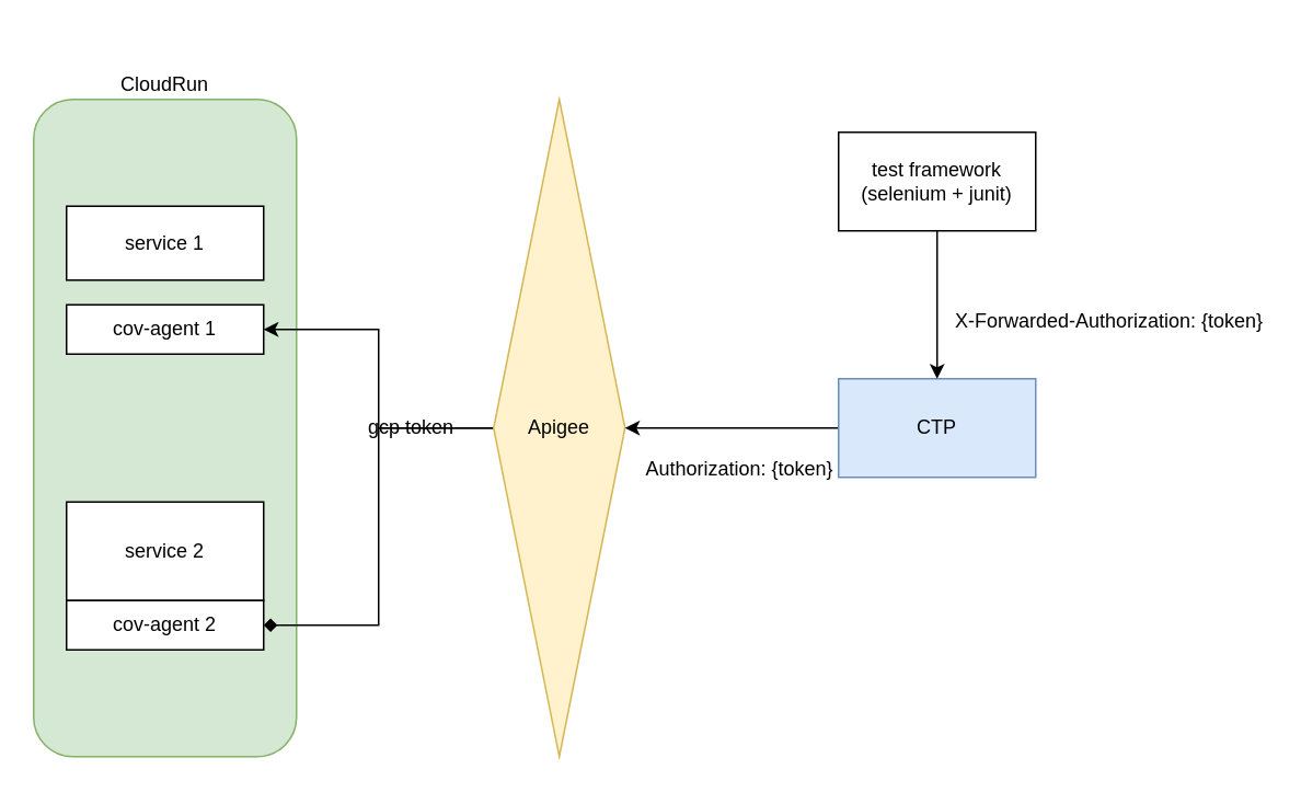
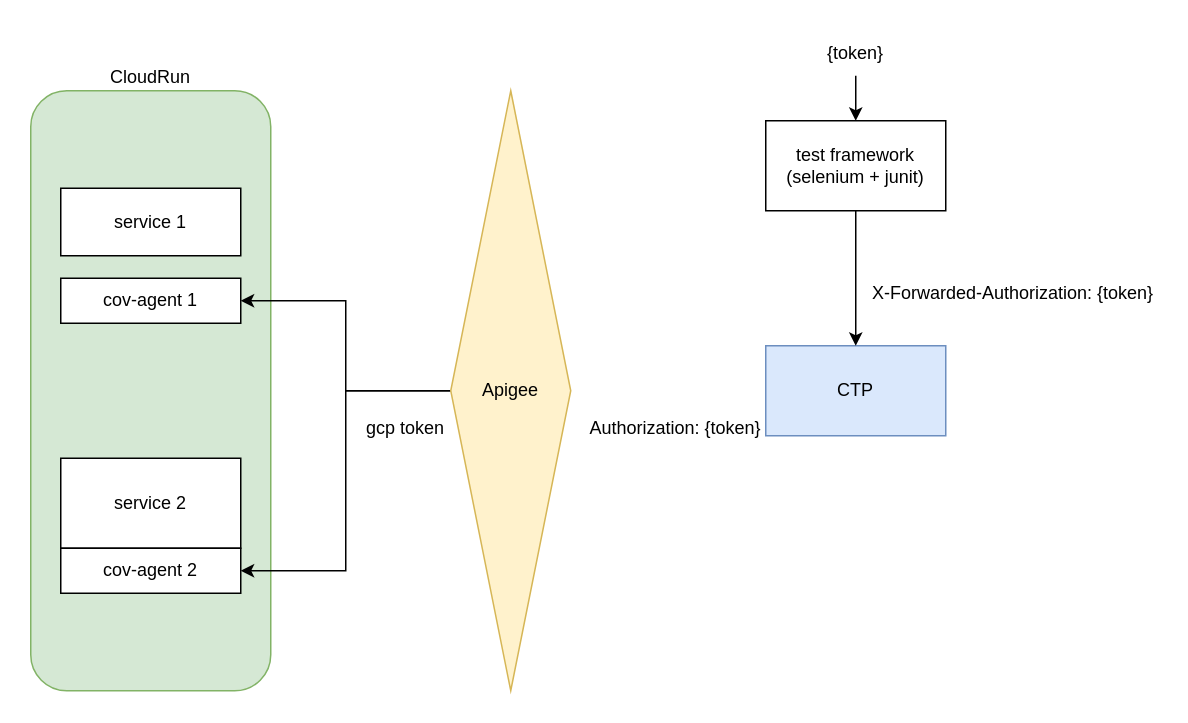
+ <mxCell id="17" value="{token}" style="text;html=1;align=center;verticalAlign=middle;whiteSpace=wrap;rounded=0;" vertex="1" parent="1"><mxGeometry x="540" y="20" width="60" height="30" as="geometry" /></mxCell>
+ <mxCell id="16" style="edgeStyle=orthogonalEdgeStyle;rounded=0;orthogonalLoop=1;jettySize=auto;html=1;" edge="1" parent="1" source="17" target="11"><mxGeometry relative="1" as="geometry" /></mxCell>
- <mxCell id="18" value="gcp token" style="text;html=1;align=center;verticalAlign=middle;whiteSpace=wrap;rounded=0;" vertex="1" parent="1"><mxGeometry x="220" y="245" width="60" height="30" as="geometry" /></mxCell>
+ <mxCell id="18" value="gcp token" style="text;html=1;align=center;verticalAlign=middle;whiteSpace=wrap;rounded=0;" vertex="1" parent="1"><mxGeometry x="240" y="270" width="60" height="30" as="geometry" /></mxCell>
- <mxCell id="8" style="edgeStyle=orthogonalEdgeStyle;rounded=0;orthogonalLoop=1;jettySize=auto;html=1;entryX=1;entryY=0.5;entryDx=0;entryDy=0;" edge="1" parent="1" source="9" target="7"><mxGeometry relative="1" as="geometry" /></mxCell>
- <mxCell id="6" style="edgeStyle=orthogonalEdgeStyle;rounded=0;orthogonalLoop=1;jettySize=auto;html=1;exitX=0;exitY=0.5;exitDx=0;exitDy=0;entryX=1;entryY=0.5;entryDx=0;entryDy=0;endArrow=diamond;" edge="1" parent="1" source="7" target="13"><mxGeometry relative="1" as="geometry" /></mxCell>
+ <mxCell id="6" style="edgeStyle=orthogonalEdgeStyle;rounded=0;orthogonalLoop=1;jettySize=auto;html=1;exitX=0;exitY=0.5;exitDx=0;exitDy=0;entryX=1;entryY=0.5;entryDx=0;entryDy=0;" edge="1" parent="1" source="7" target="13"><mxGeometry relative="1" as="geometry" /></mxCell>
